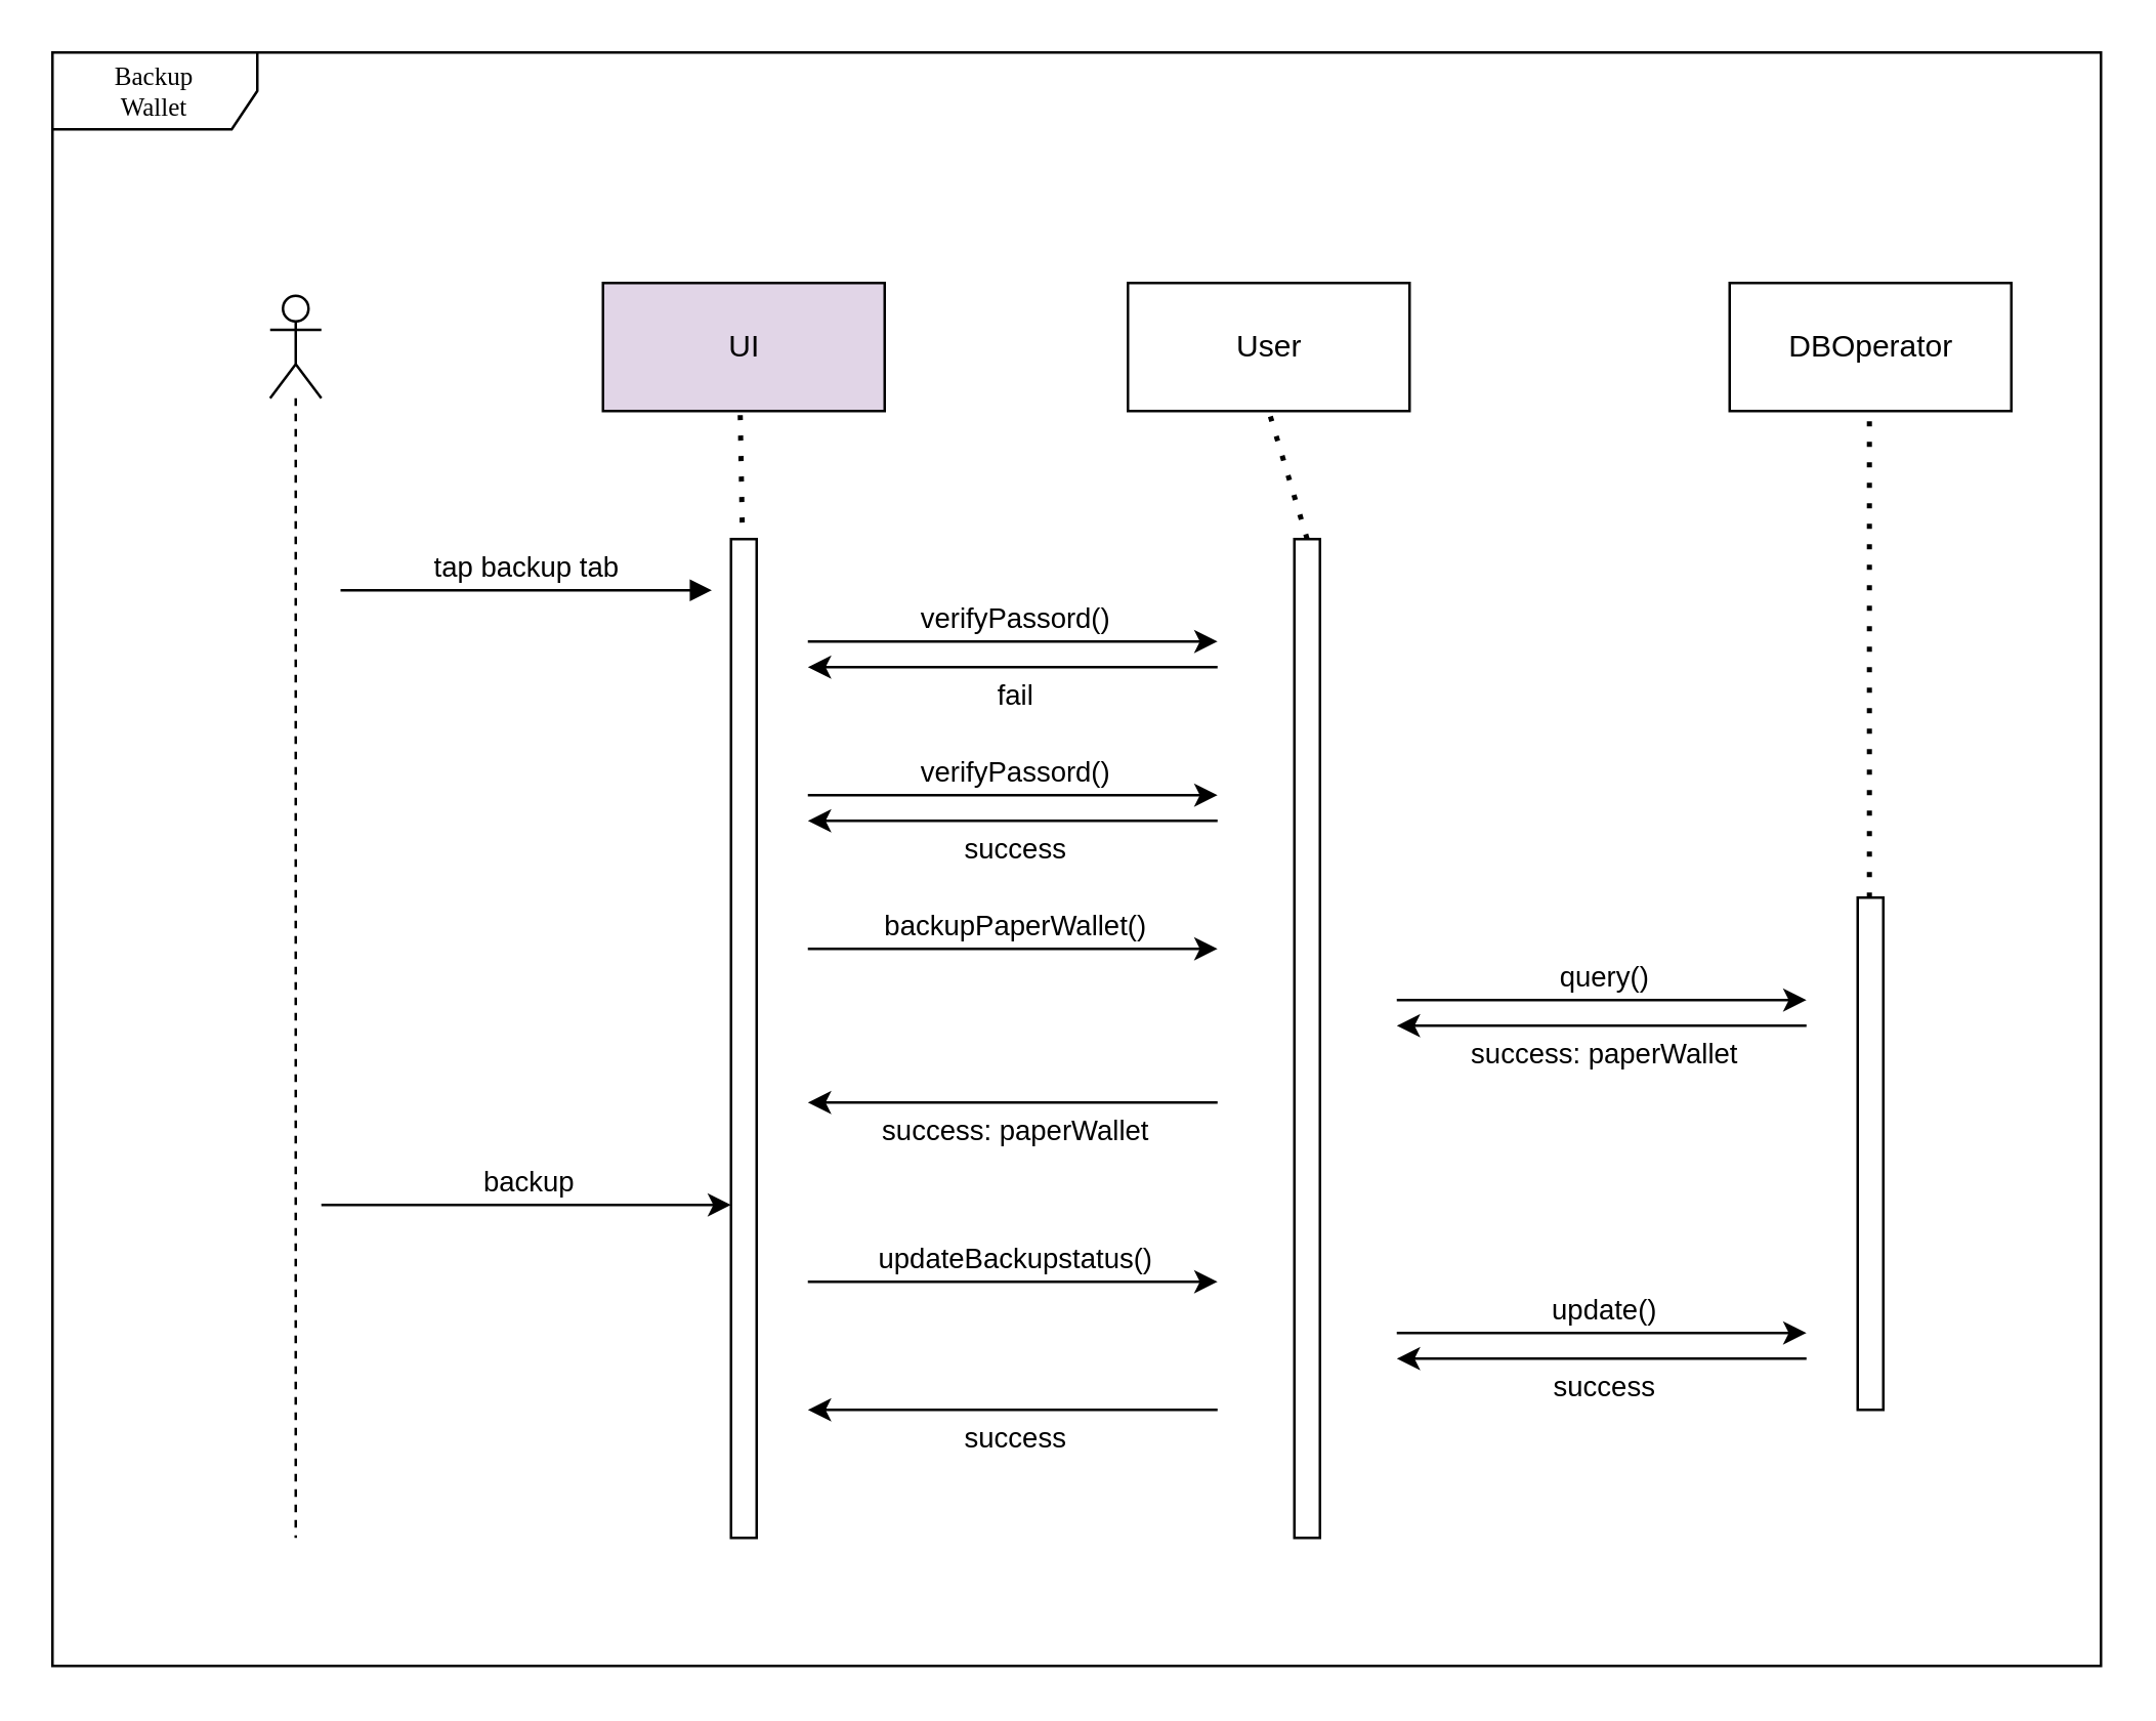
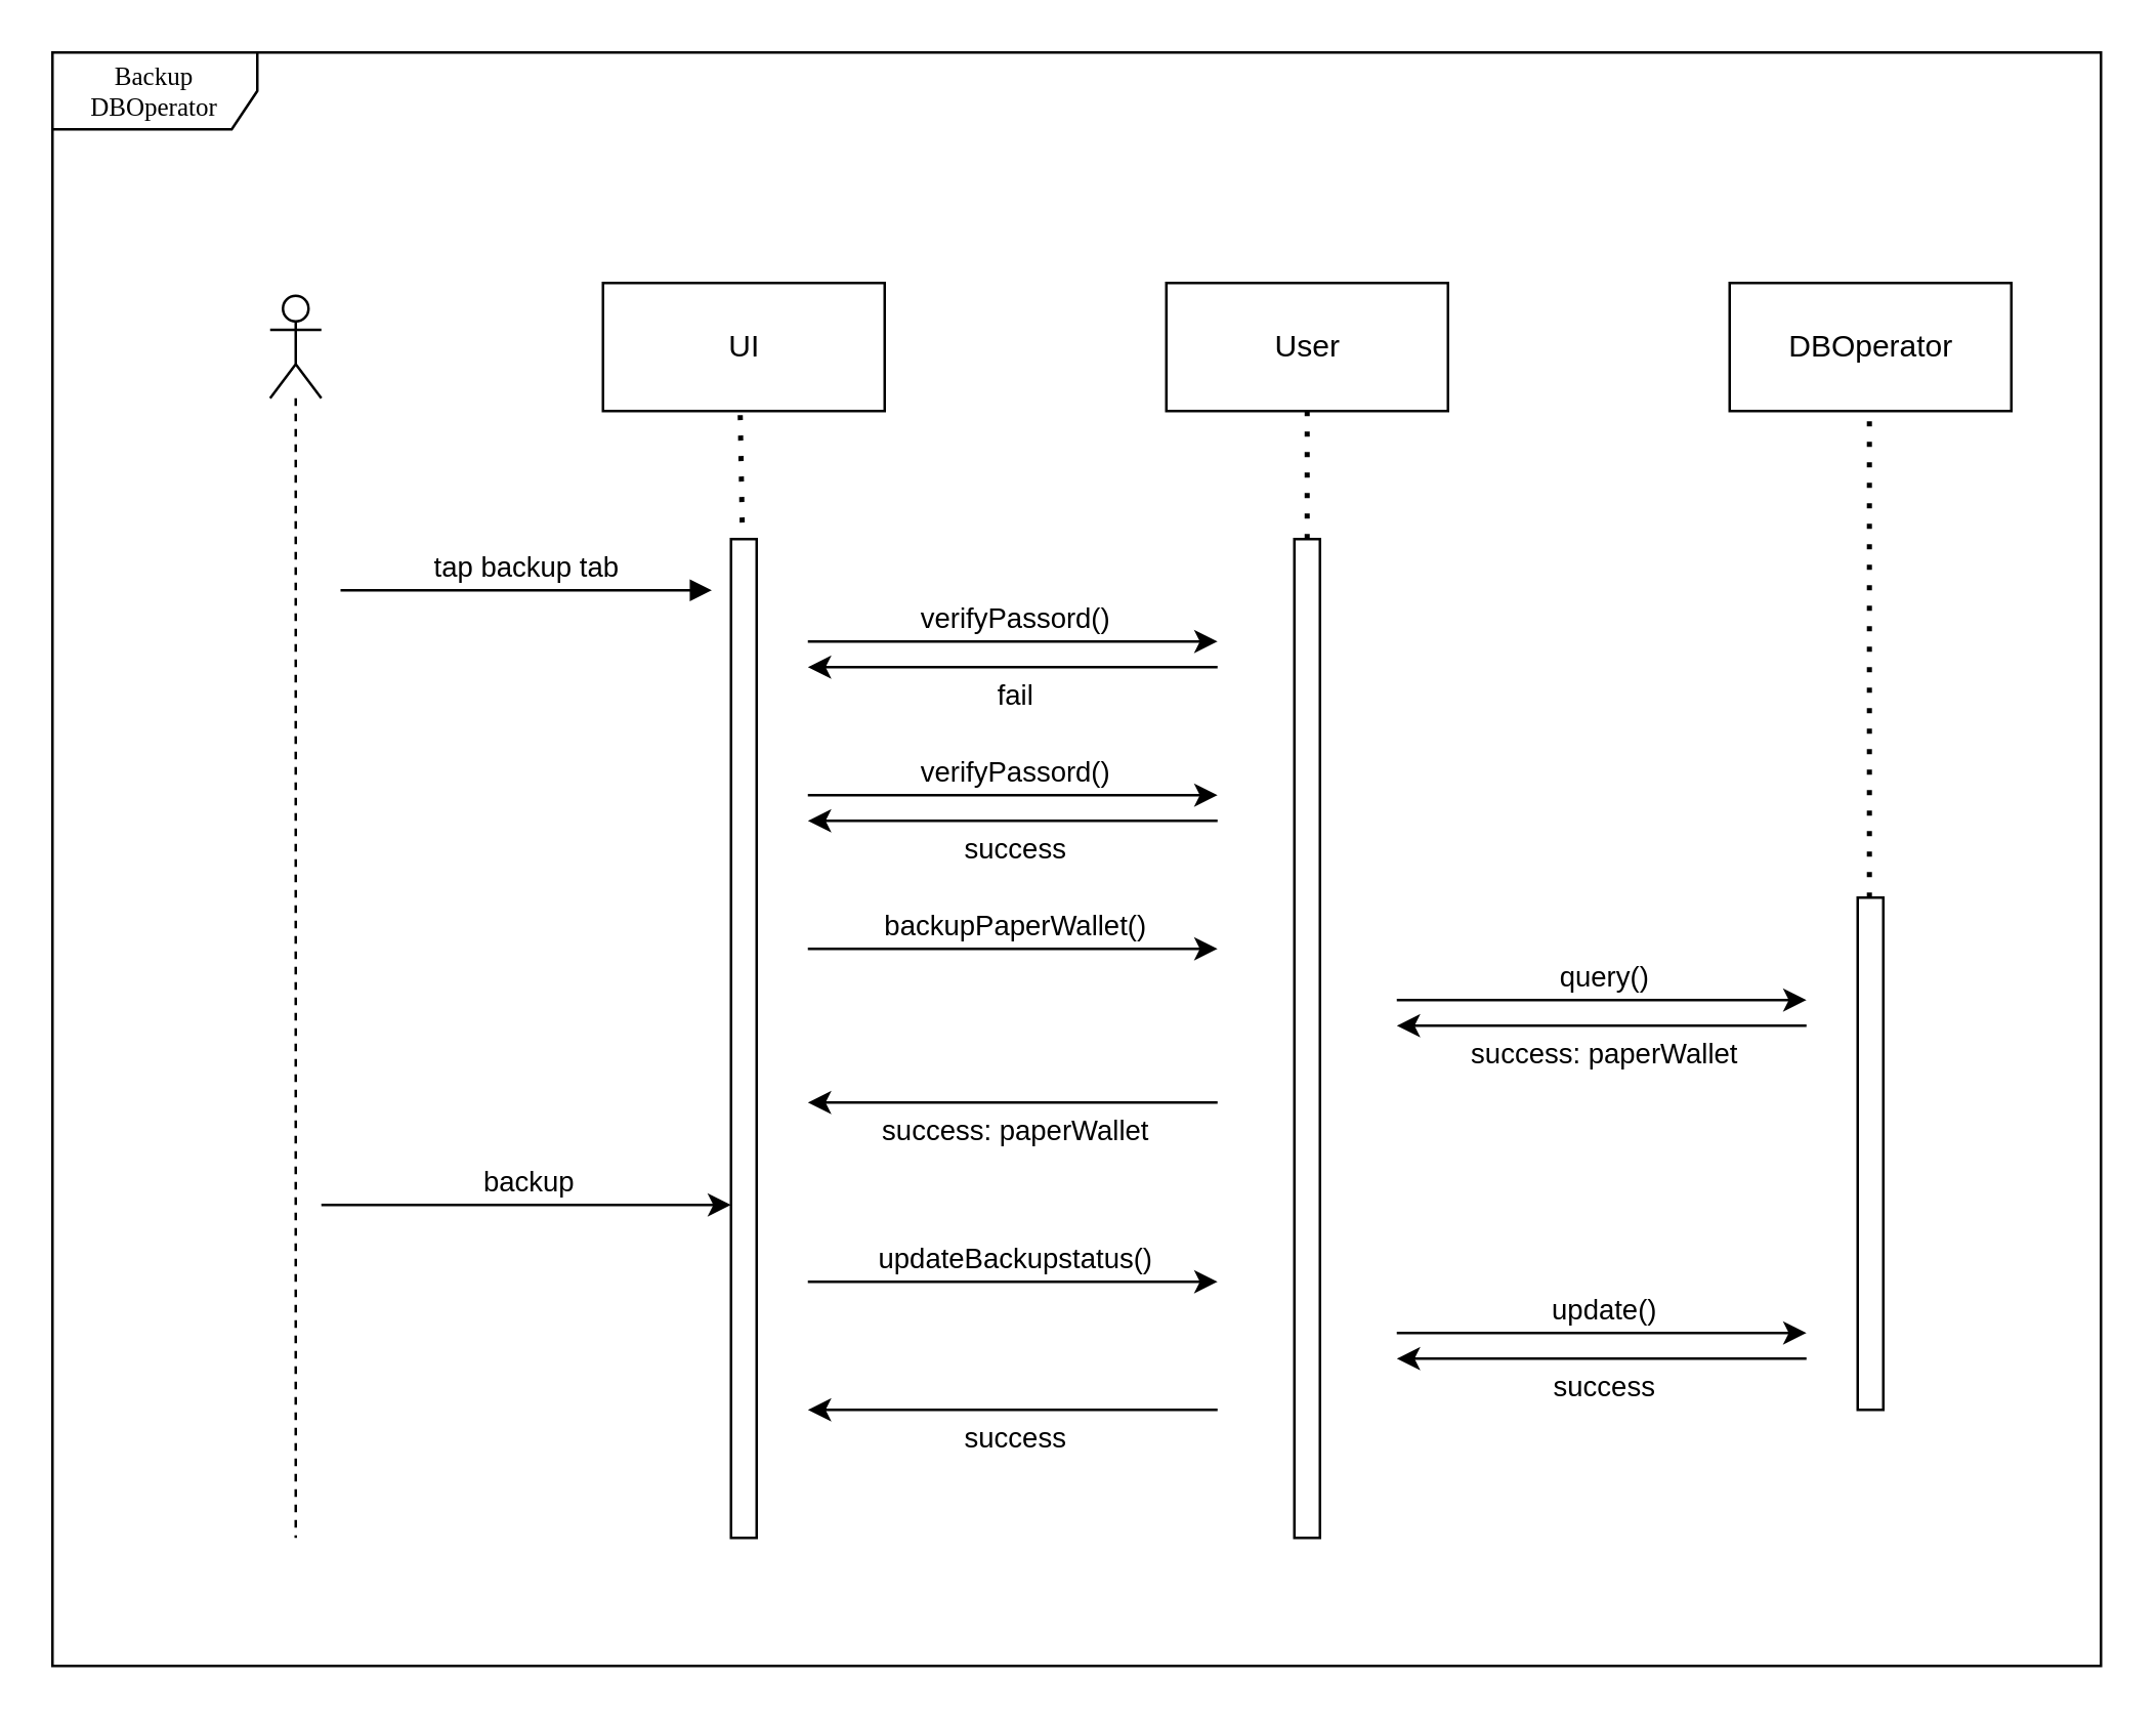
- <mxCell id="2" value="Backup&lt;br&gt;Wallet" style="shape=umlFrame;whiteSpace=wrap;html=1;rounded=0;shadow=0;comic=0;labelBackgroundColor=none;strokeWidth=1;fontFamily=Verdana;fontSize=10;align=center;width=80;height=30;" vertex="1" parent="1"><mxGeometry x="20" y="20" width="800" height="630" as="geometry" /></mxCell>
+ <mxCell id="2" value="Backup&lt;br&gt;DBOperator" style="shape=umlFrame;whiteSpace=wrap;html=1;rounded=0;shadow=0;comic=0;labelBackgroundColor=none;strokeWidth=1;fontFamily=Verdana;fontSize=10;align=center;width=80;height=30;" vertex="1" parent="1"><mxGeometry x="20" y="20" width="800" height="630" as="geometry" /></mxCell>
- <mxCell id="4" value="UI" style="html=1;fillColor=#e1d5e7;" vertex="1" parent="1"><mxGeometry x="235" y="110" width="110" height="50" as="geometry" /></mxCell>
+ <mxCell id="4" value="UI" style="html=1;" vertex="1" parent="1"><mxGeometry x="235" y="110" width="110" height="50" as="geometry" /></mxCell>
- <mxCell id="5" value="User" style="html=1;" vertex="1" parent="1"><mxGeometry x="440" y="110" width="110" height="50" as="geometry" /></mxCell>
+ <mxCell id="5" value="User" style="html=1;" vertex="1" parent="1"><mxGeometry x="455" y="110" width="110" height="50" as="geometry" /></mxCell>
